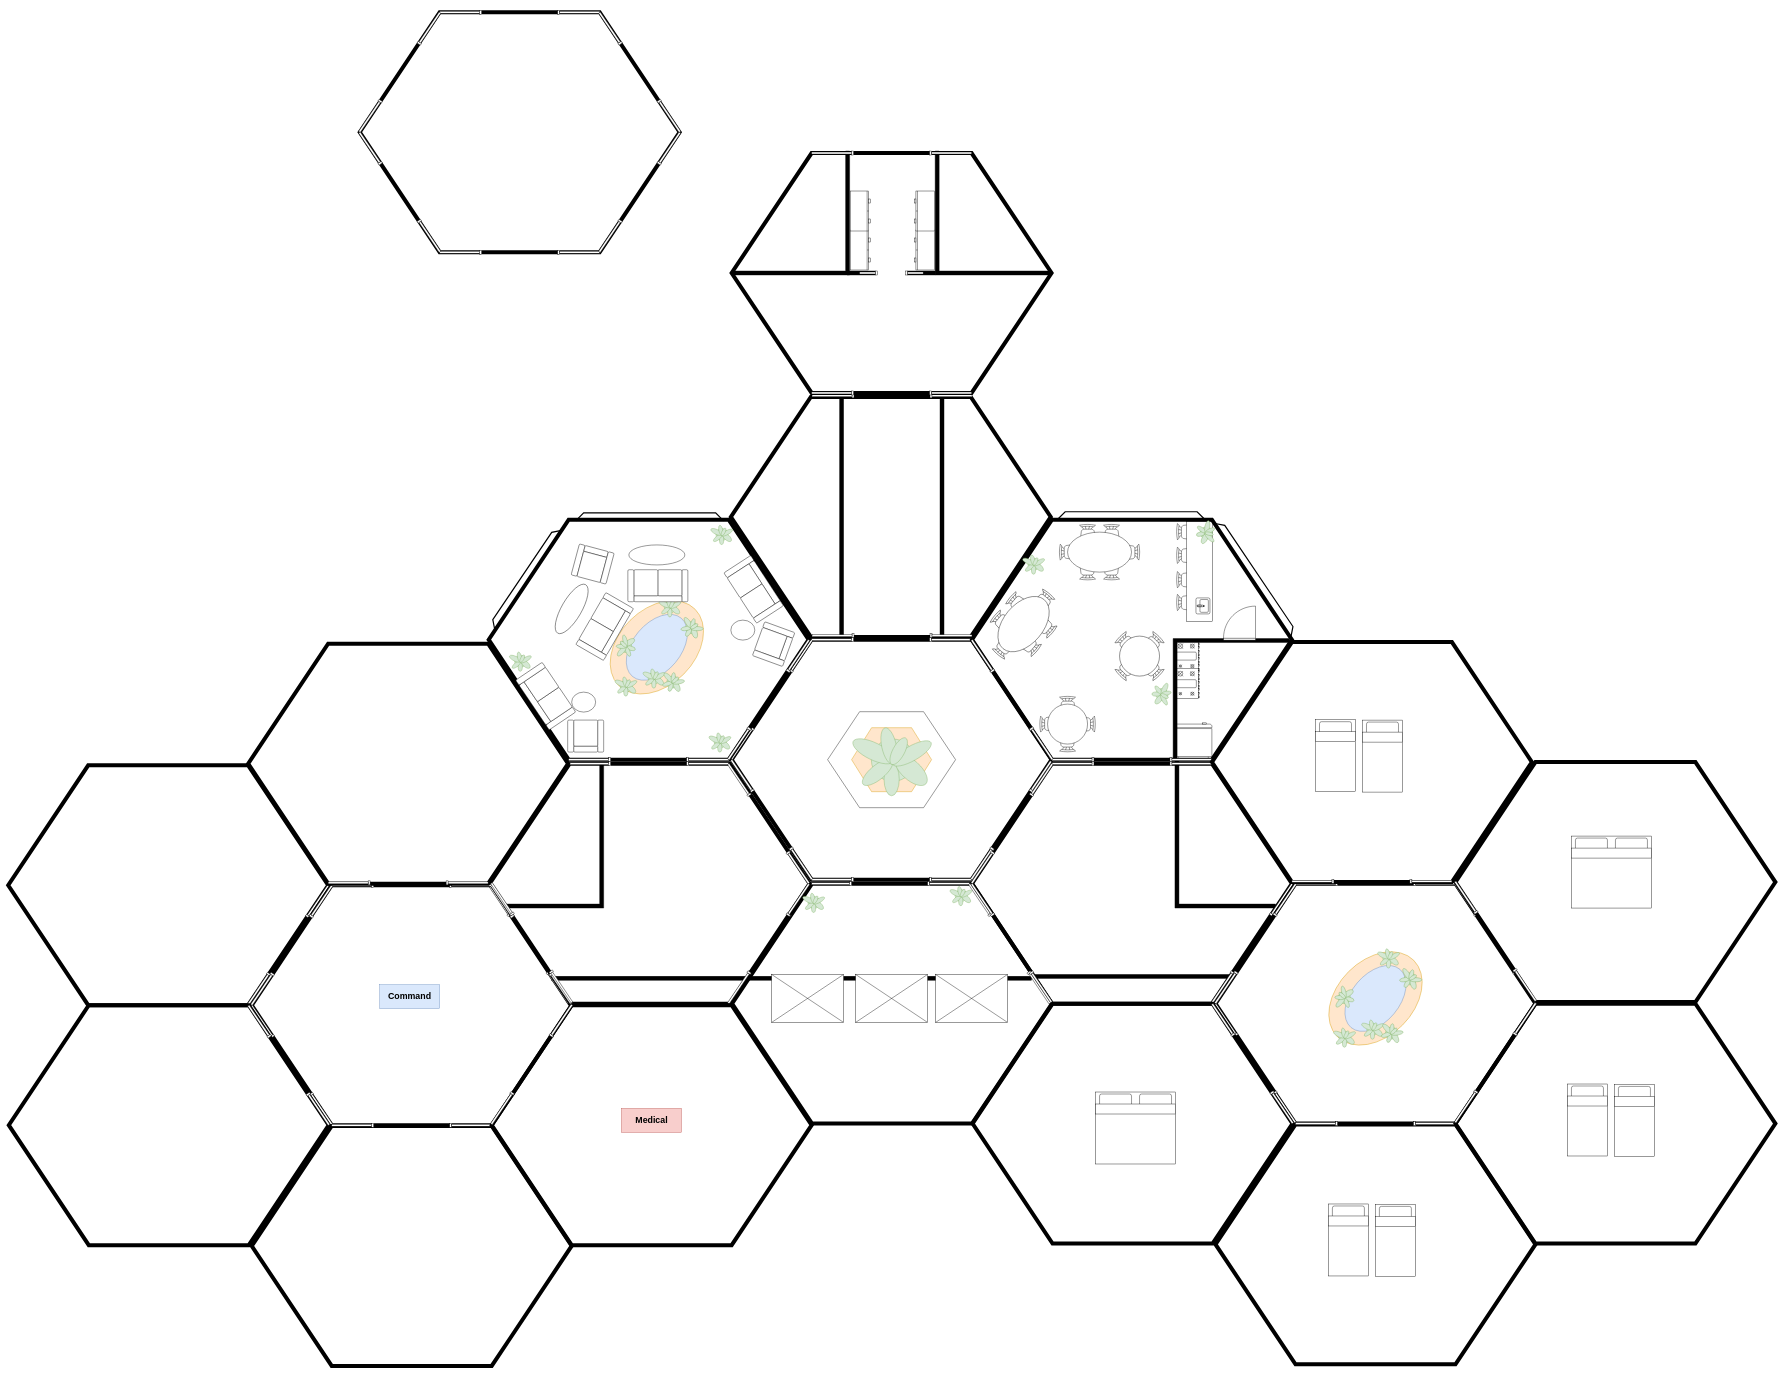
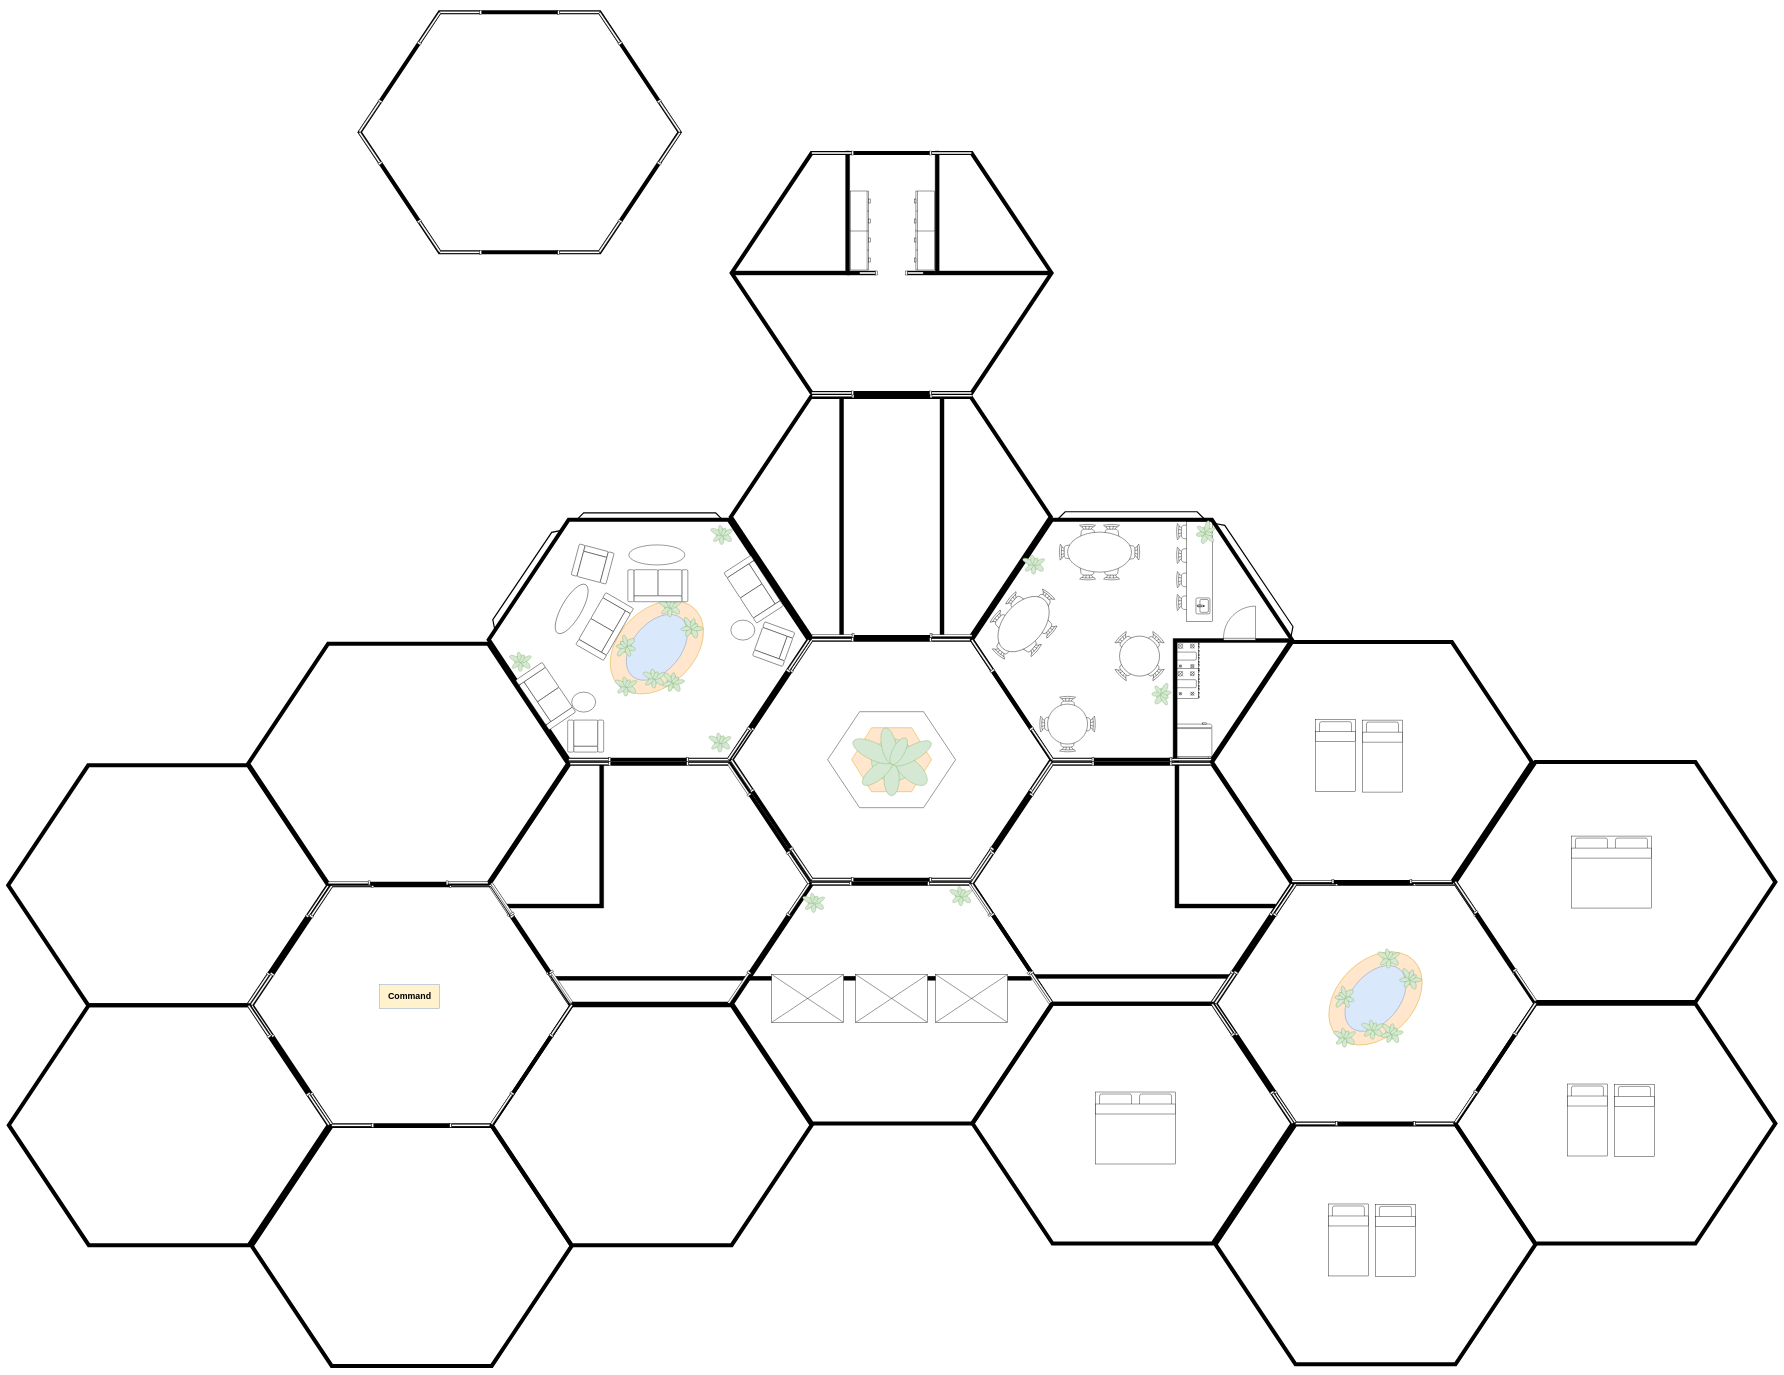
- <mxCell id="185" value="Command" style="rounded=0;whiteSpace=wrap;html=1;fillColor=#dae8fc;strokeColor=#6c8ebf;fontSize=22;fontStyle=1" vertex="1" parent="1"><mxGeometry x="949" y="2461.5" width="150" height="60" as="geometry" /></mxCell>
+ <mxCell id="185" value="Command" style="rounded=0;whiteSpace=wrap;html=1;fillColor=#fff2cc;strokeColor=#6c8ebf;fontSize=22;fontStyle=1;" vertex="1" parent="1"><mxGeometry x="949" y="2461.5" width="150" height="60" as="geometry" /></mxCell>
- <mxCell id="186" value="Medical" style="rounded=0;whiteSpace=wrap;html=1;fillColor=#f8cecc;strokeColor=#b85450;fontSize=22;fontStyle=1" vertex="1" parent="1"><mxGeometry x="1553.5" y="2771" width="150" height="60" as="geometry" /></mxCell>
